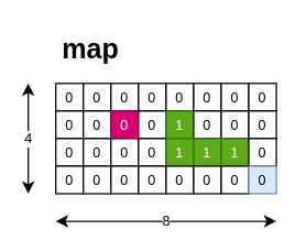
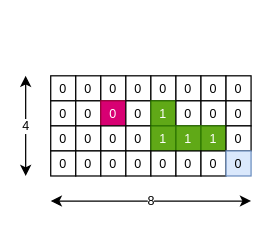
- <mxCell id="36" value="&lt;h1&gt;map&lt;/h1&gt;" style="text;html=1;strokeColor=none;fillColor=none;spacing=5;spacingTop=-20;whiteSpace=wrap;overflow=hidden;rounded=0;fontSize=10;" parent="1" vertex="1"><mxGeometry x="40" y="20" width="160" height="30" as="geometry" /></mxCell>
